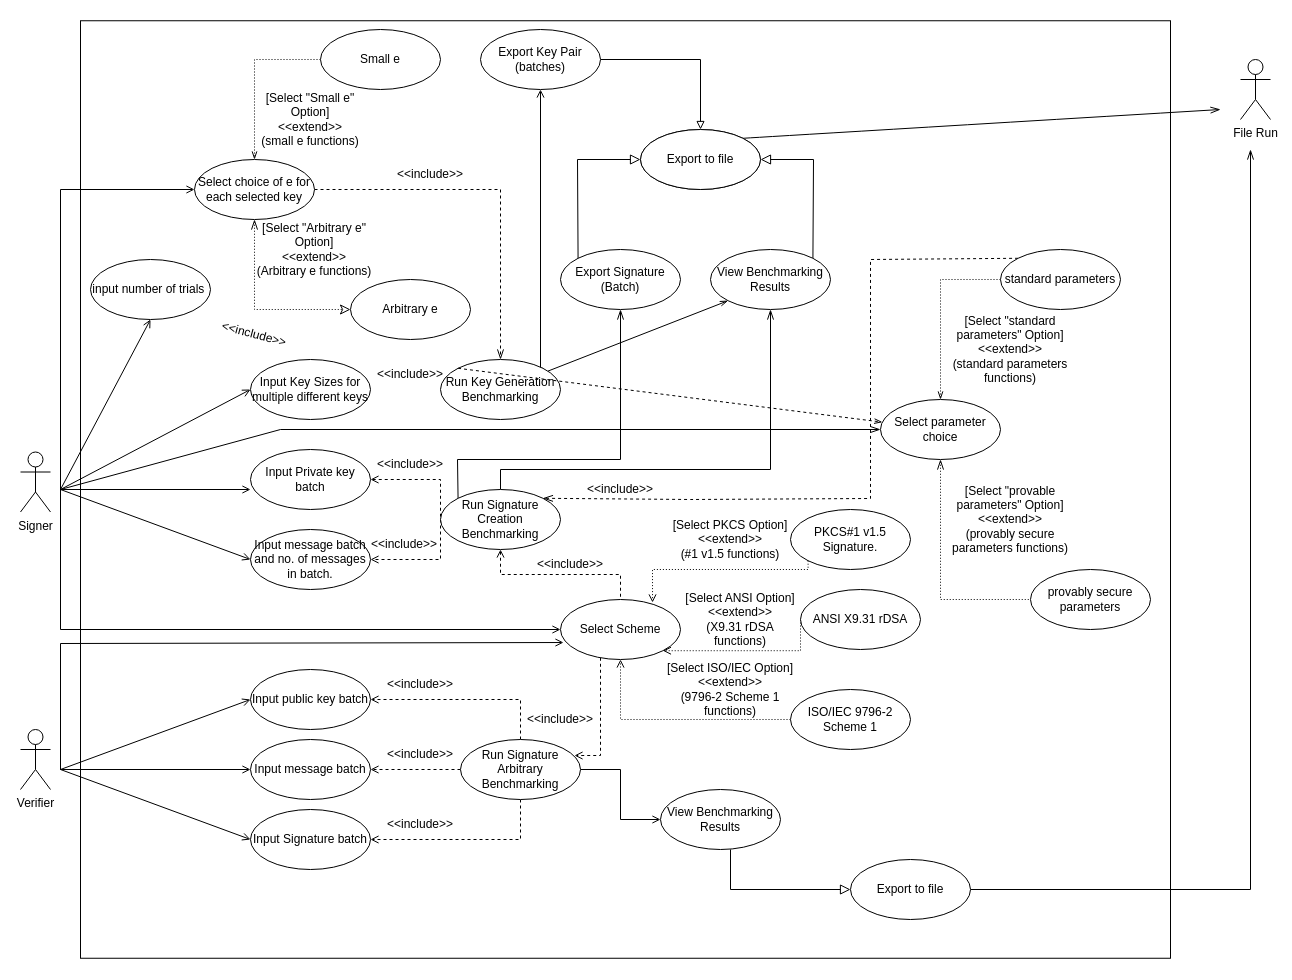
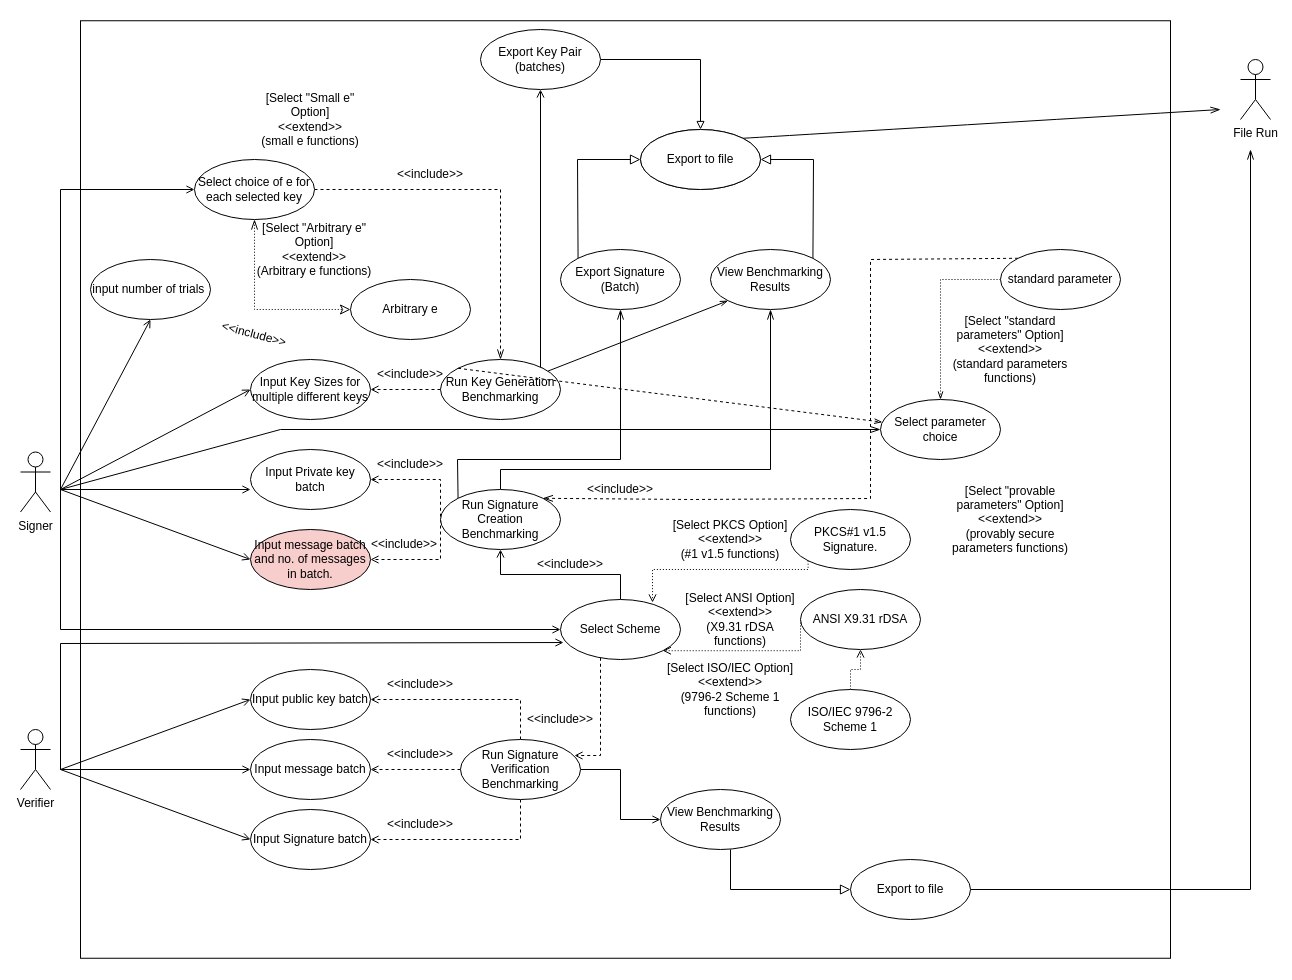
- <mxCell id="64" value="Small e" style="ellipse;whiteSpace=wrap;html=1;" parent="1" vertex="1"><mxGeometry x="320" y="29" width="120" height="60" as="geometry" /></mxCell>
- <mxCell id="63" style="edgeStyle=none;curved=0;rounded=0;orthogonalLoop=1;jettySize=auto;html=1;entryX=0.5;entryY=0;entryDx=0;entryDy=0;fontSize=12;endArrow=openThin;endFill=0;dashed=1;dashPattern=1 2;" parent="1" source="64" target="62" edge="1"><mxGeometry relative="1" as="geometry"><Array as="points"><mxPoint x="254" y="59" /></Array></mxGeometry></mxCell>
- <mxCell id="73" value="standard parameters" style="ellipse;whiteSpace=wrap;html=1;" parent="1" vertex="1"><mxGeometry x="1000" y="249" width="120" height="60" as="geometry" /></mxCell>
+ <mxCell id="73" value="standard parameter" style="ellipse;whiteSpace=wrap;html=1;" parent="1" vertex="1"><mxGeometry x="1000" y="249" width="120" height="60" as="geometry" /></mxCell>
+ <mxCell id="6" value="" style="edgeStyle=orthogonalEdgeStyle;rounded=0;orthogonalLoop=1;jettySize=auto;html=1;dashed=1;strokeWidth=1;endArrow=open;endFill=0;" parent="1" source="9" target="2" edge="1"><mxGeometry relative="1" as="geometry" /></mxCell>
- <mxCell id="5" value="Input message batch and no. of messages in batch." style="ellipse;whiteSpace=wrap;html=1;" parent="1" vertex="1"><mxGeometry x="250" y="529" width="120" height="60" as="geometry" /></mxCell>
+ <mxCell id="5" value="Input message batch and no. of messages in batch." style="ellipse;whiteSpace=wrap;html=1;fillColor=#f8cecc;" parent="1" vertex="1"><mxGeometry x="250" y="529" width="120" height="60" as="geometry" /></mxCell>
- <mxCell id="11" style="edgeStyle=orthogonalEdgeStyle;rounded=0;orthogonalLoop=1;jettySize=auto;html=1;entryX=0.5;entryY=0;entryDx=0;entryDy=0;endArrow=none;endFill=0;dashed=1;startArrow=open;startFill=0;" parent="1" source="14" target="16" edge="1"><mxGeometry relative="1" as="geometry" /></mxCell>
+ <mxCell id="11" style="edgeStyle=orthogonalEdgeStyle;rounded=0;orthogonalLoop=1;jettySize=auto;html=1;entryX=0.5;entryY=0;entryDx=0;entryDy=0;endArrow=none;endFill=0;dashed=0;startArrow=open;startFill=0;" parent="1" source="14" target="16" edge="1"><mxGeometry relative="1" as="geometry" /></mxCell>
- <mxCell id="69" style="edgeStyle=none;curved=0;rounded=0;orthogonalLoop=1;jettySize=auto;html=1;entryX=0;entryY=0.5;entryDx=0;entryDy=0;fontSize=12;startSize=8;endSize=8;endArrow=none;endFill=0;startArrow=openThin;startFill=0;dashed=1;dashPattern=1 2;" parent="1" source="70" target="74" edge="1"><mxGeometry relative="1" as="geometry"><Array as="points"><mxPoint x="940" y="599" /></Array></mxGeometry></mxCell>
- <mxCell id="74" value="provably secure parameters" style="ellipse;whiteSpace=wrap;html=1;" parent="1" vertex="1"><mxGeometry x="1030" y="569" width="120" height="60" as="geometry" /></mxCell>
- <mxCell id="32" style="edgeStyle=orthogonalEdgeStyle;rounded=0;orthogonalLoop=1;jettySize=auto;html=1;entryX=0.5;entryY=1;entryDx=0;entryDy=0;dashed=1;dashPattern=1 2;endArrow=open;endFill=0;" parent="1" source="33" target="16" edge="1"><mxGeometry relative="1" as="geometry" /></mxCell>
+ <mxCell id="32" style="edgeStyle=orthogonalEdgeStyle;rounded=0;orthogonalLoop=1;jettySize=auto;html=1;dashed=1;dashPattern=1 2;endArrow=open;endFill=0;" parent="1" source="33" target="31" edge="1"><mxGeometry relative="1" as="geometry" /></mxCell>
- <mxCell id="24" value="Run Signature Arbitrary Benchmarking" style="ellipse;whiteSpace=wrap;html=1;" parent="1" vertex="1"><mxGeometry x="460" y="739" width="120" height="60" as="geometry" /></mxCell>
+ <mxCell id="24" value="Run Signature Verification Benchmarking" style="ellipse;whiteSpace=wrap;html=1;" parent="1" vertex="1"><mxGeometry x="460" y="739" width="120" height="60" as="geometry" /></mxCell>
